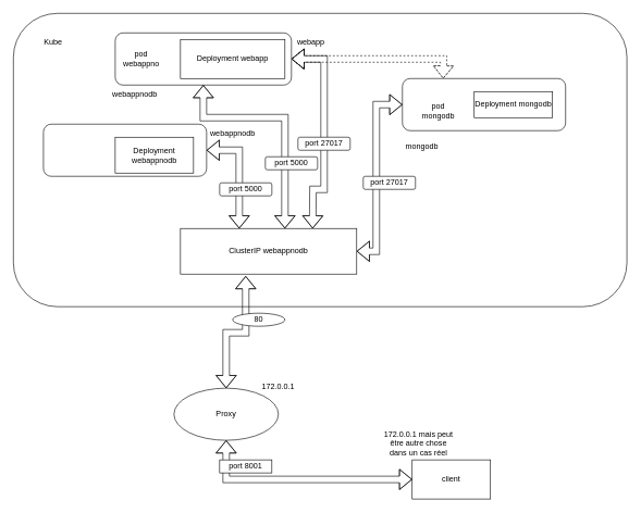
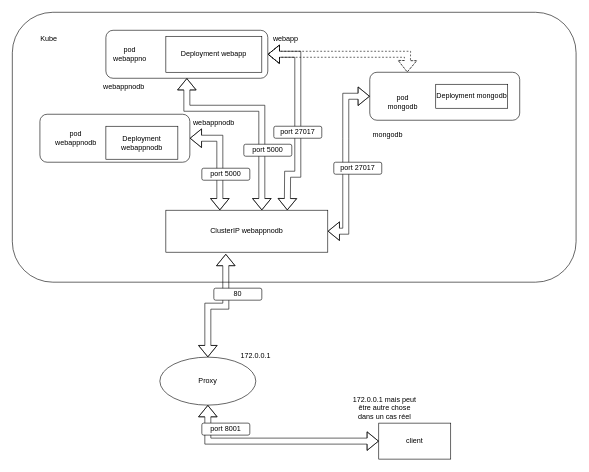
+ <mxCell id="28" value="pod&lt;div&gt;webappnodb&lt;/div&gt;" style="text;html=1;align=center;verticalAlign=middle;whiteSpace=wrap;rounded=0;" vertex="1" parent="1"><mxGeometry x="96" y="215" width="60" height="30" as="geometry" /></mxCell>
- <mxCell id="7" value="80" style="ellipse;whiteSpace=wrap;html=1;" parent="1" vertex="1"><mxGeometry x="356" y="480" width="80" height="20" as="geometry" /></mxCell>
+ <mxCell id="7" value="80" style="rounded=1;whiteSpace=wrap;html=1;" parent="1" vertex="1"><mxGeometry x="356" y="480" width="80" height="20" as="geometry" /></mxCell>
- <mxCell id="10" value="port 8001" style="whiteSpace=wrap;html=1;rounded=0;" parent="1" vertex="1"><mxGeometry x="336" y="705" width="80" height="20" as="geometry" /></mxCell>
+ <mxCell id="10" value="port 8001" style="rounded=1;whiteSpace=wrap;html=1;" parent="1" vertex="1"><mxGeometry x="336" y="705" width="80" height="20" as="geometry" /></mxCell>
